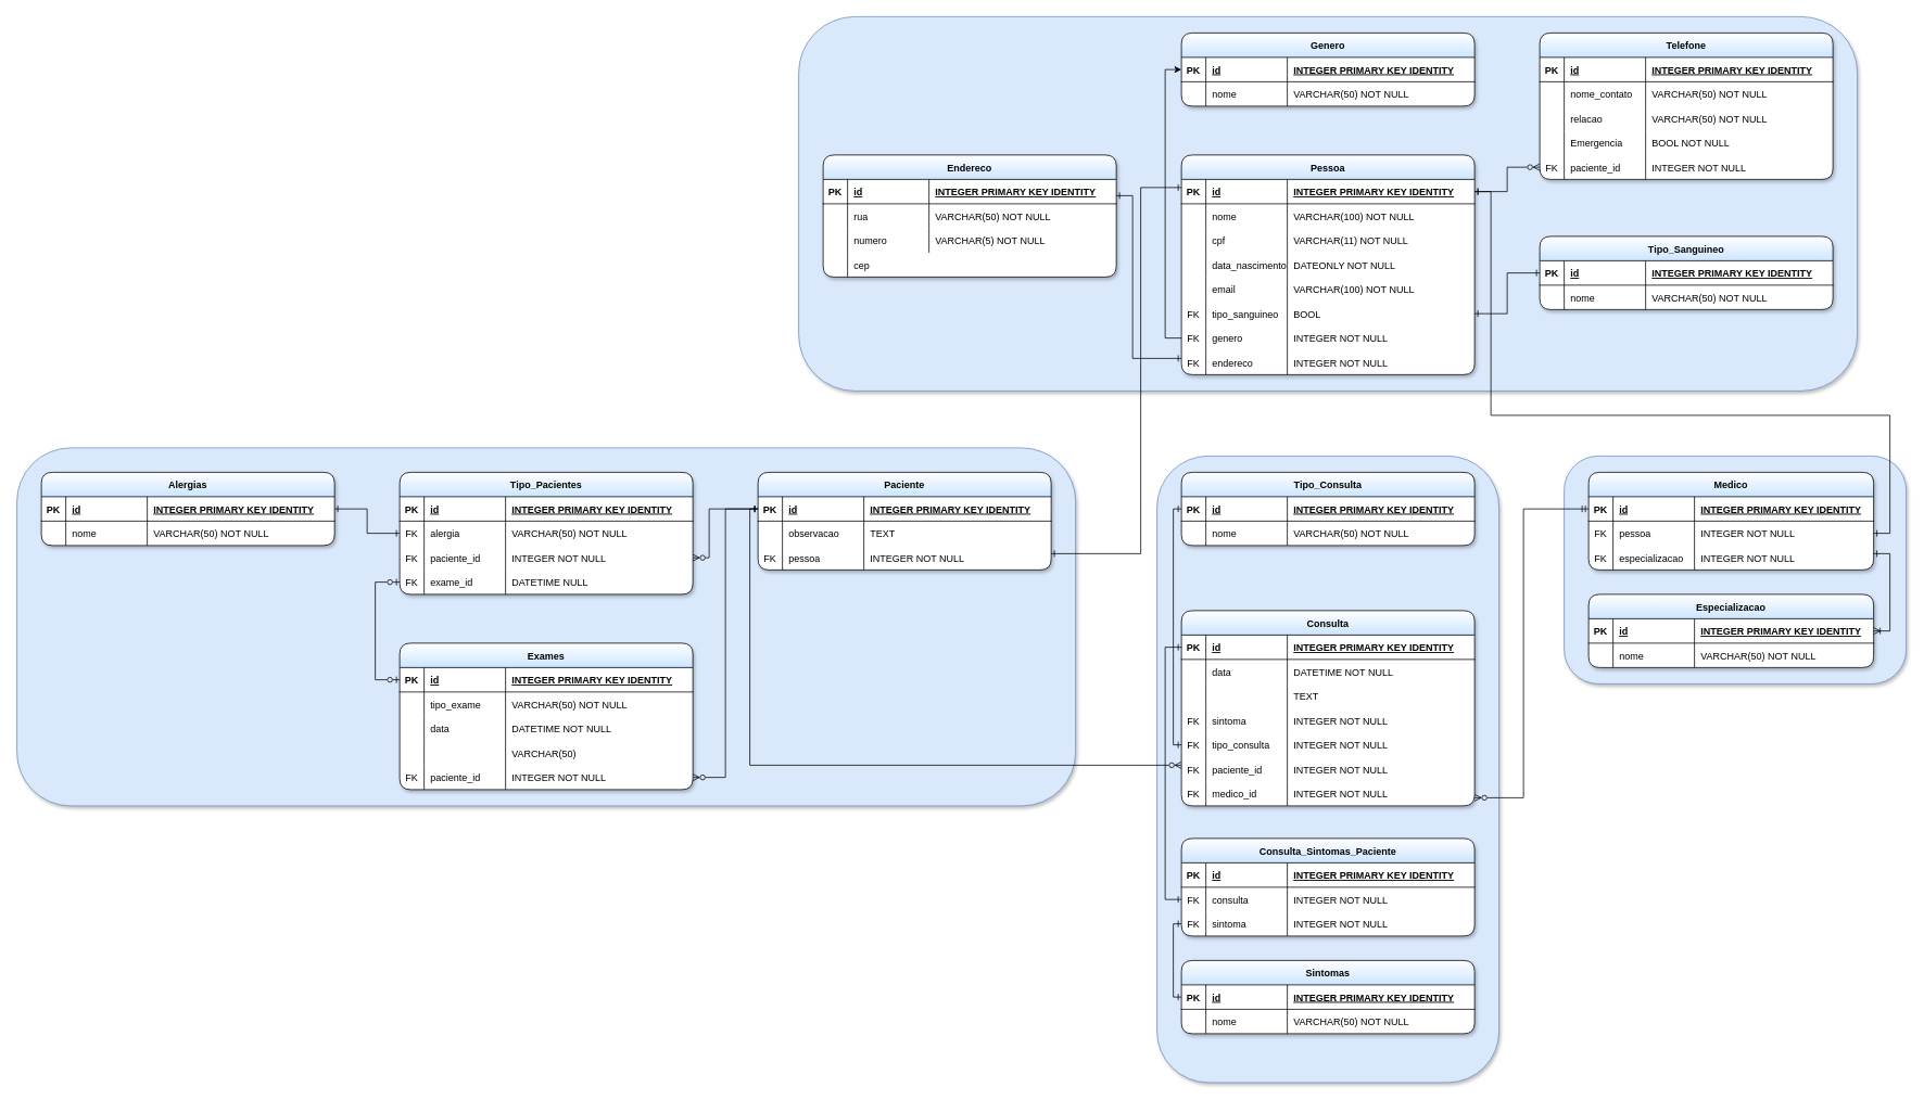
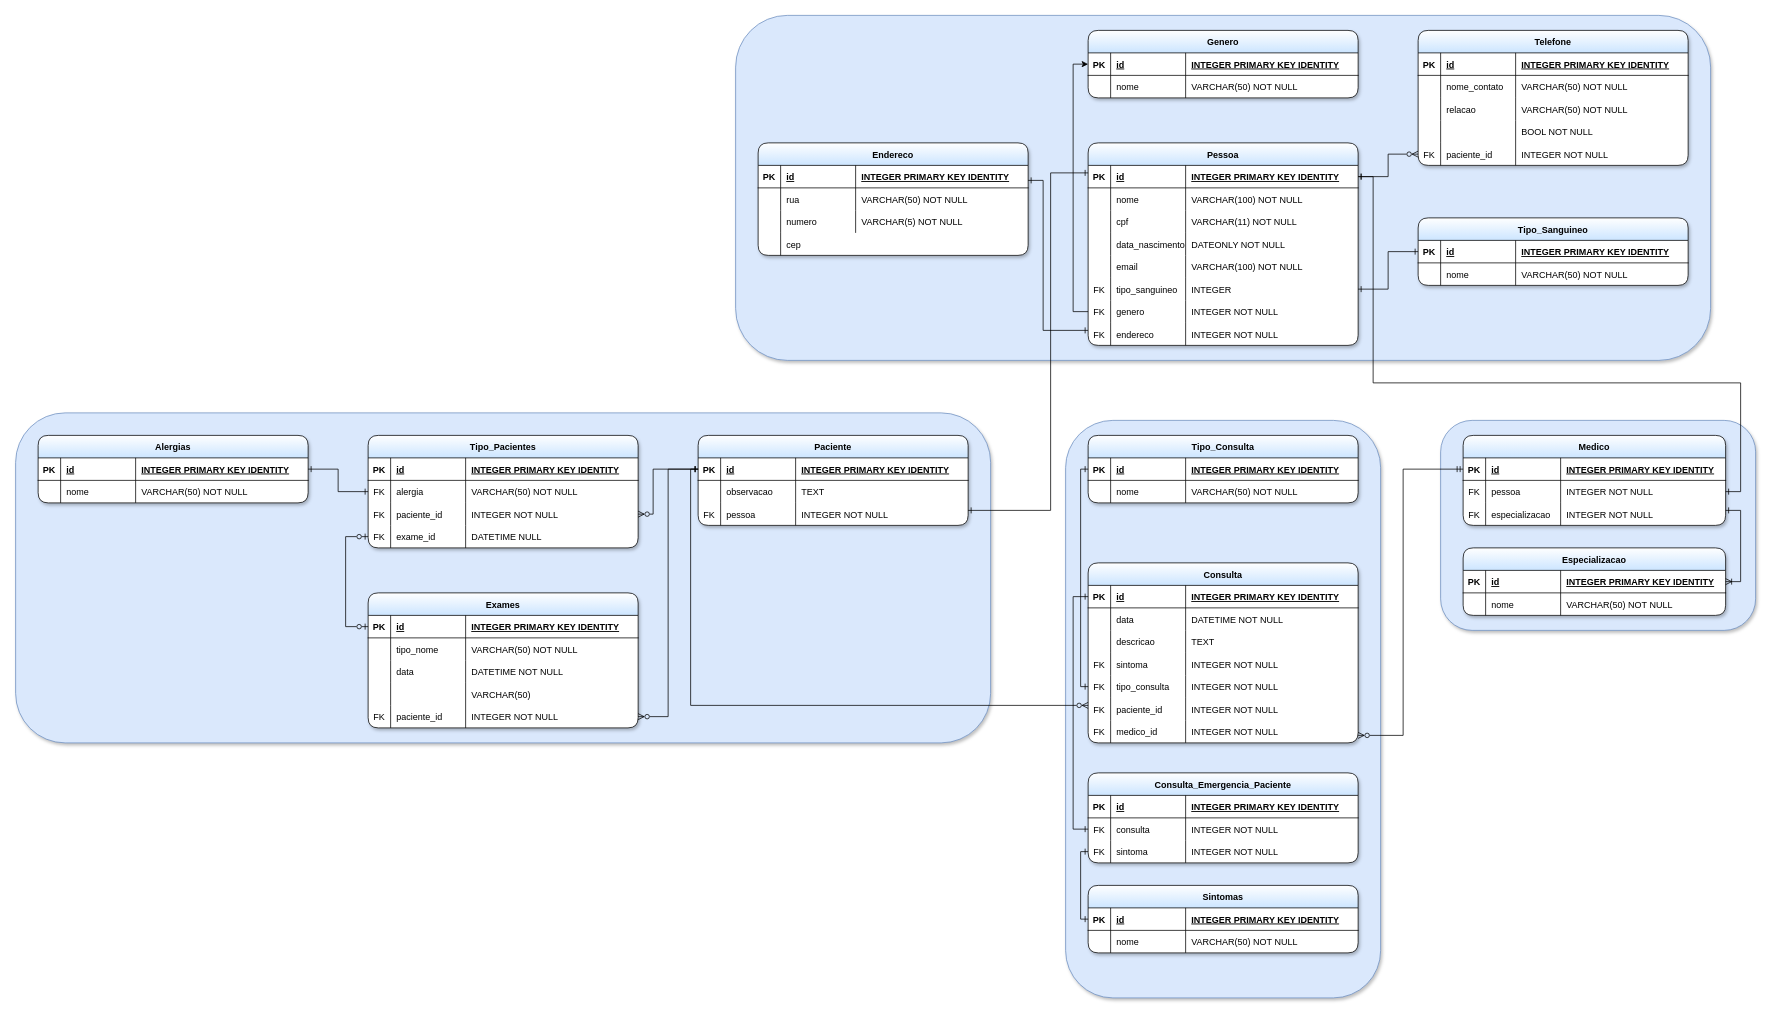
- <mxCell id="34" value="Emergencia" style="shape=partialRectangle;overflow=hidden;connectable=0;fillColor=none;top=0;left=0;bottom=0;right=0;align=left;spacingLeft=6;" parent="32" vertex="1"><mxGeometry x="30" width="100" height="30" as="geometry"><mxRectangle width="100" height="30" as="alternateBounds" /></mxGeometry></mxCell>
- <mxCell id="196" value="BOOL" style="shape=partialRectangle;overflow=hidden;connectable=0;fillColor=none;top=0;left=0;bottom=0;right=0;align=left;spacingLeft=6;" parent="193" vertex="1"><mxGeometry x="130" width="230" height="30" as="geometry"><mxRectangle width="230" height="30" as="alternateBounds" /></mxGeometry></mxCell>
+ <mxCell id="196" value="INTEGER" style="shape=partialRectangle;overflow=hidden;connectable=0;fillColor=none;top=0;left=0;bottom=0;right=0;align=left;spacingLeft=6;" parent="193" vertex="1"><mxGeometry x="130" width="230" height="30" as="geometry"><mxRectangle width="230" height="30" as="alternateBounds" /></mxGeometry></mxCell>
+ <mxCell id="70" value="descricao" style="shape=partialRectangle;overflow=hidden;connectable=0;fillColor=none;top=0;left=0;bottom=0;right=0;align=left;spacingLeft=6;" parent="68" vertex="1"><mxGeometry x="30" width="100" height="30" as="geometry"><mxRectangle width="100" height="30" as="alternateBounds" /></mxGeometry></mxCell>
- <mxCell id="96" value="tipo_exame" style="shape=partialRectangle;overflow=hidden;connectable=0;fillColor=none;top=0;left=0;bottom=0;right=0;align=left;spacingLeft=6;" parent="94" vertex="1"><mxGeometry x="30" width="100" height="30" as="geometry"><mxRectangle width="100" height="30" as="alternateBounds" /></mxGeometry></mxCell>
+ <mxCell id="96" value="tipo_nome" style="shape=partialRectangle;overflow=hidden;connectable=0;fillColor=none;top=0;left=0;bottom=0;right=0;align=left;spacingLeft=6;" parent="94" vertex="1"><mxGeometry x="30" width="100" height="30" as="geometry"><mxRectangle width="100" height="30" as="alternateBounds" /></mxGeometry></mxCell>
- <mxCell id="236" value="Consulta_Sintomas_Paciente" style="shape=table;startSize=30;container=1;collapsible=1;childLayout=tableLayout;fixedRows=1;rowLines=0;fontStyle=1;align=center;resizeLast=1;gradientColor=#CCE5FF;swimlaneFillColor=default;gradientDirection=south;rounded=1;shadow=1;" parent="1" vertex="1"><mxGeometry x="1450" y="1030" width="360" height="120" as="geometry" /></mxCell>
+ <mxCell id="236" value="Consulta_Emergencia_Paciente" style="shape=table;startSize=30;container=1;collapsible=1;childLayout=tableLayout;fixedRows=1;rowLines=0;fontStyle=1;align=center;resizeLast=1;gradientColor=#CCE5FF;swimlaneFillColor=default;gradientDirection=south;rounded=1;shadow=1;" parent="1" vertex="1"><mxGeometry x="1450" y="1030" width="360" height="120" as="geometry" /></mxCell>
